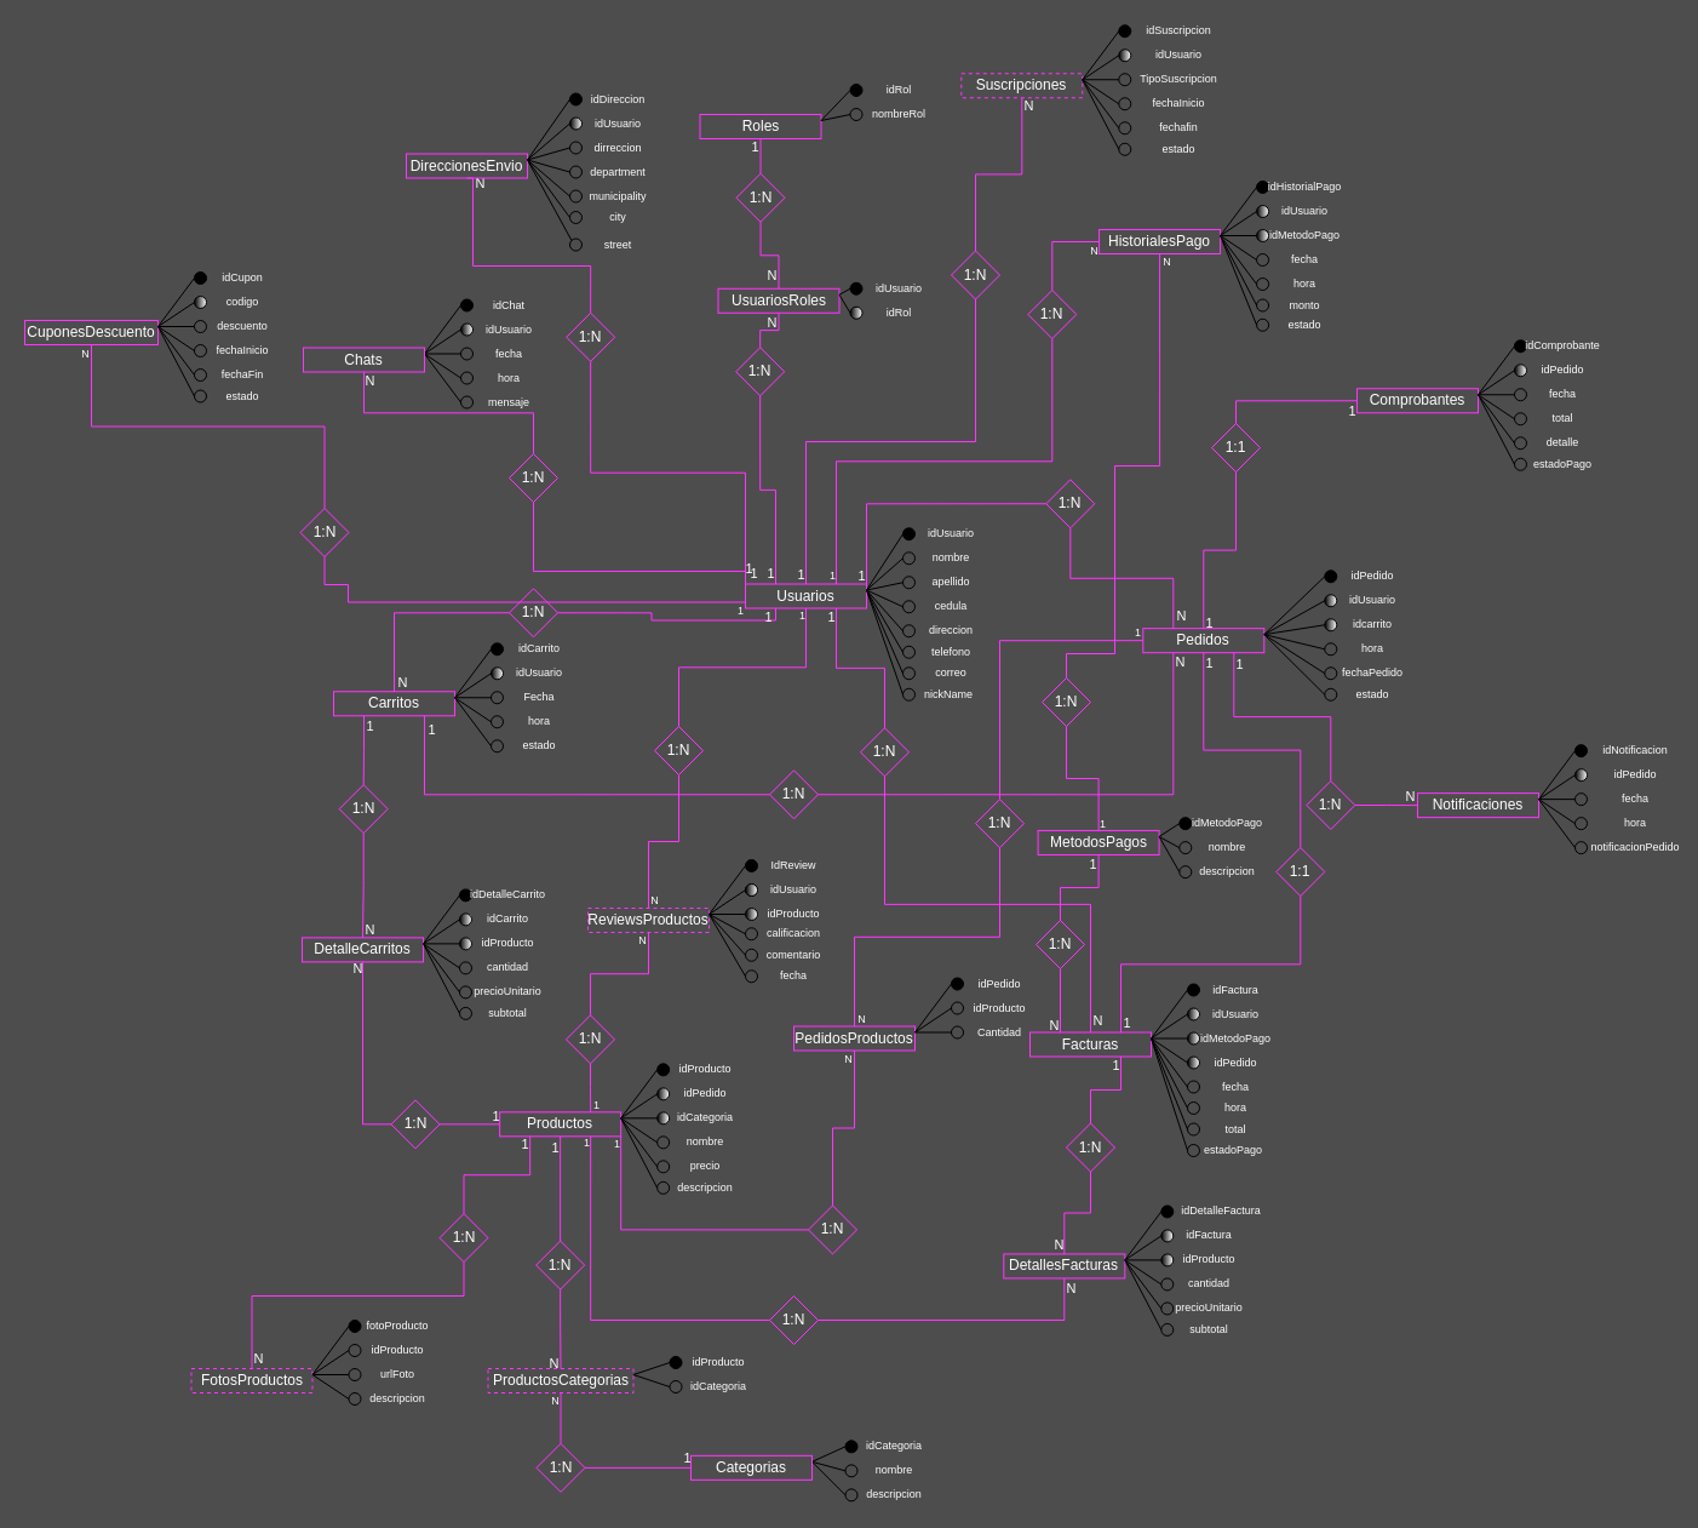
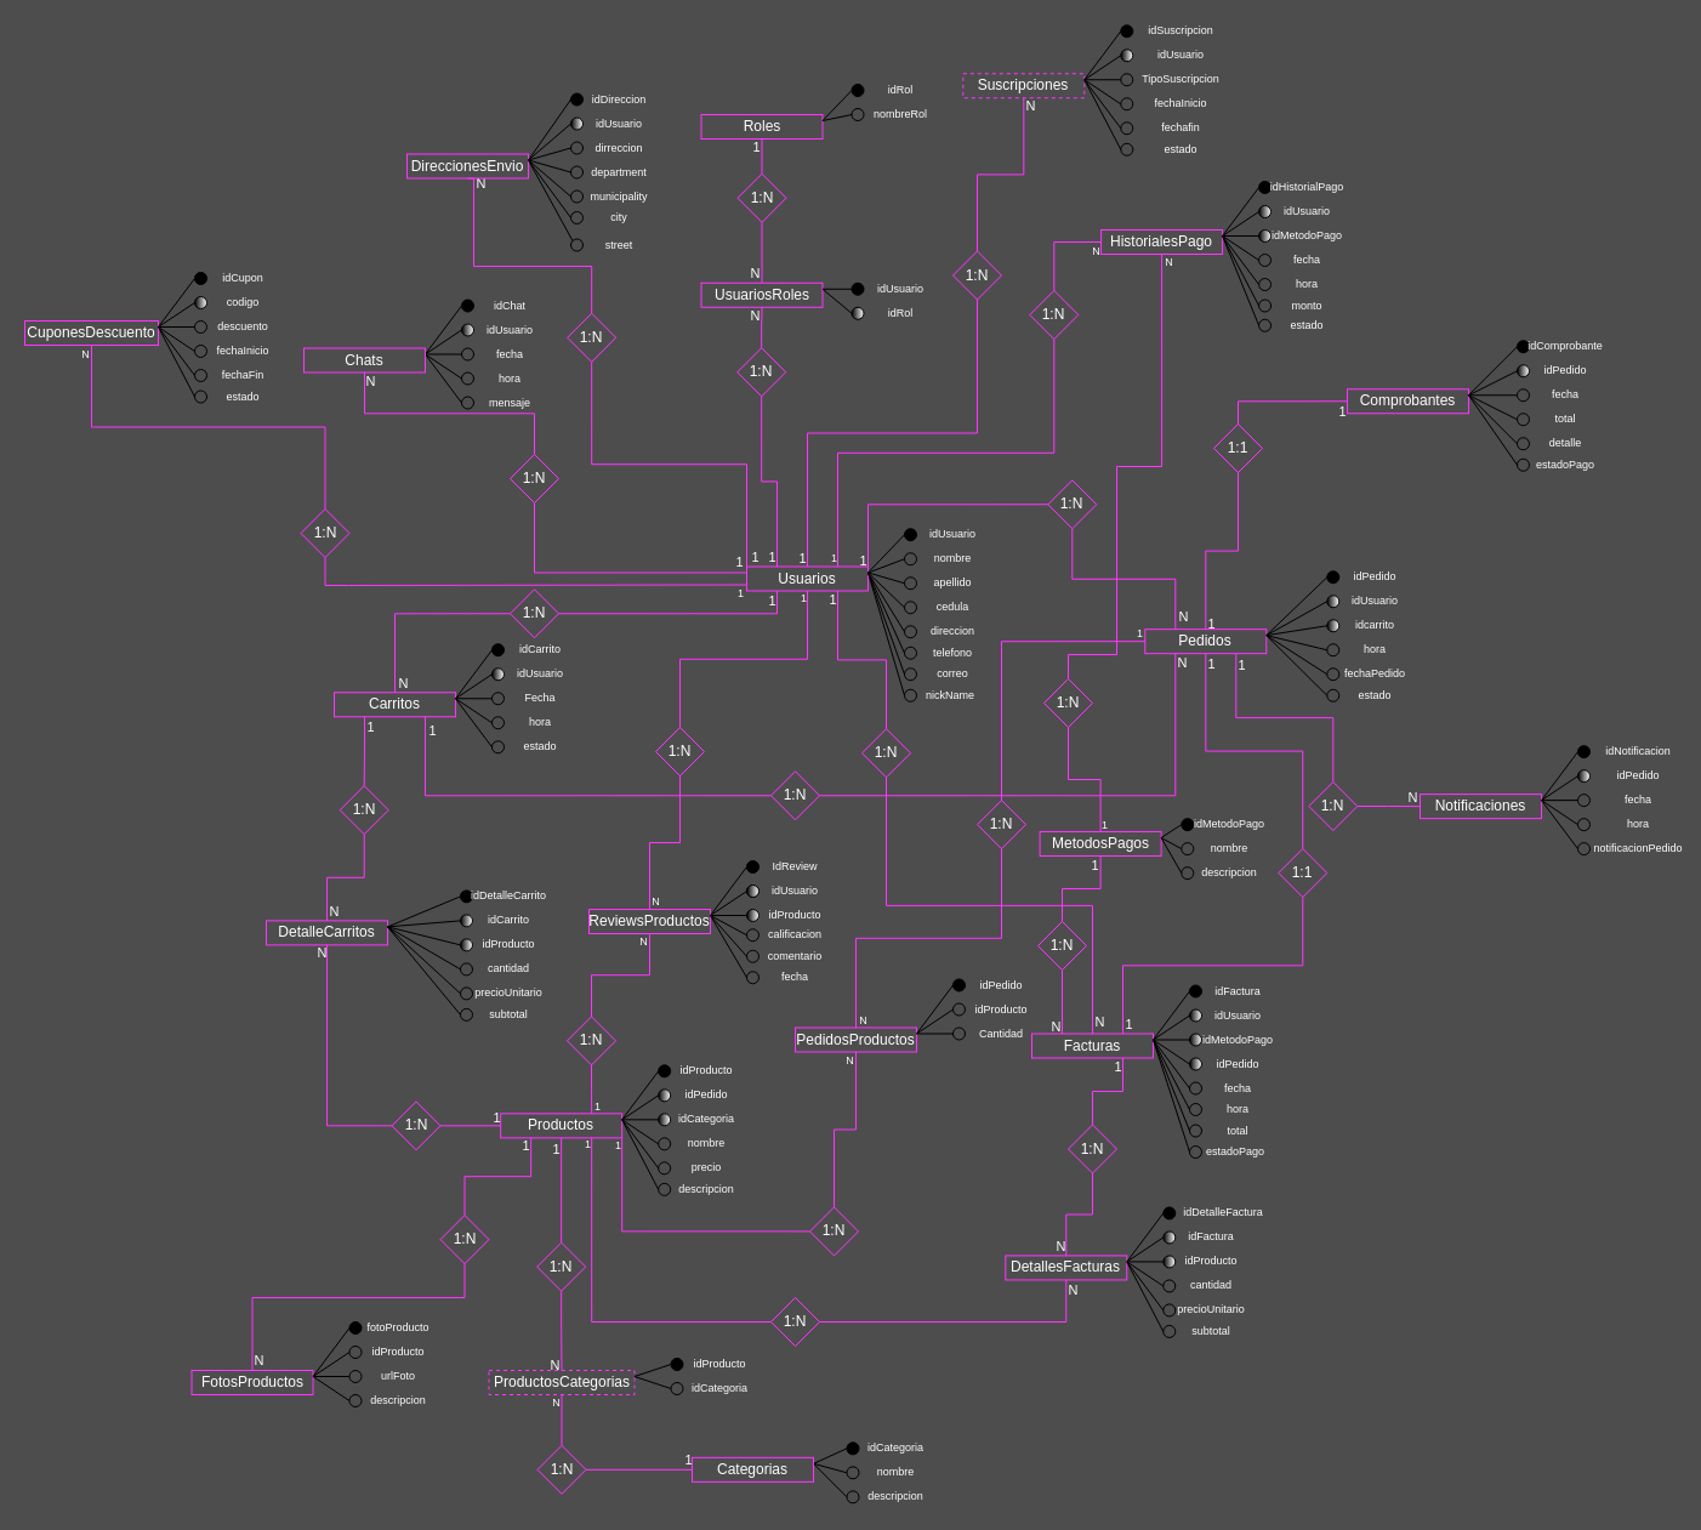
- <mxCell id="62" value="UsuariosRoles" style="whiteSpace=wrap;html=1;align=center;fillStyle=auto;strokeColor=#FF33FF;fillColor=none;gradientColor=none;gradientDirection=south;fontColor=#FFFFFF;labelBackgroundColor=none;" parent="1" vertex="1"><mxGeometry x="592.5" y="237.75" width="100" height="20" as="geometry" /></mxCell>
+ <mxCell id="62" value="UsuariosRoles" style="whiteSpace=wrap;html=1;align=center;fillStyle=auto;strokeColor=#FF33FF;fillColor=none;gradientColor=none;gradientDirection=south;fontColor=#FFFFFF;labelBackgroundColor=none;" parent="1" vertex="1"><mxGeometry x="577.5" y="232.75" width="100" height="20" as="geometry" /></mxCell>
- <mxCell id="328" value="Comprobantes" style="whiteSpace=wrap;html=1;align=center;fillStyle=auto;strokeColor=#FF33FF;fillColor=none;gradientColor=none;gradientDirection=south;fontColor=#FFFFFF;labelBackgroundColor=none;" parent="1" vertex="1"><mxGeometry x="1120" y="320.25" width="100" height="20" as="geometry" /></mxCell>
+ <mxCell id="328" value="Comprobantes" style="whiteSpace=wrap;html=1;align=center;fillStyle=auto;strokeColor=#FF33FF;fillColor=none;gradientColor=none;gradientDirection=south;fontColor=#FFFFFF;labelBackgroundColor=none;" parent="1" vertex="1"><mxGeometry x="1110" y="320.25" width="100" height="20" as="geometry" /></mxCell>
- <mxCell id="12" value="Usuarios" style="whiteSpace=wrap;html=1;align=center;fillStyle=auto;strokeColor=#FF33FF;fillColor=none;gradientColor=none;gradientDirection=south;fontColor=#FFFFFF;labelBackgroundColor=none;" parent="1" vertex="1"><mxGeometry x="615" y="481.5" width="100" height="20" as="geometry" /></mxCell>
+ <mxCell id="12" value="Usuarios" style="whiteSpace=wrap;html=1;align=center;fillStyle=auto;strokeColor=#FF33FF;fillColor=none;gradientColor=none;gradientDirection=south;fontColor=#FFFFFF;labelBackgroundColor=none;" parent="1" vertex="1"><mxGeometry x="615" y="466.5" width="100" height="20" as="geometry" /></mxCell>
- <mxCell id="413" value="ReviewsProductos" style="whiteSpace=wrap;html=1;align=center;fillStyle=auto;strokeColor=#FF33FF;fillColor=none;gradientColor=none;gradientDirection=south;fontColor=#FFFFFF;labelBackgroundColor=none;dashed=1;" parent="1" vertex="1"><mxGeometry x="485" y="749" width="100" height="20" as="geometry" /></mxCell>
+ <mxCell id="413" value="ReviewsProductos" style="whiteSpace=wrap;html=1;align=center;fillStyle=auto;strokeColor=#FF33FF;fillColor=none;gradientColor=none;gradientDirection=south;fontColor=#FFFFFF;labelBackgroundColor=none;" parent="1" vertex="1"><mxGeometry x="485" y="749" width="100" height="20" as="geometry" /></mxCell>
- <mxCell id="351" value="DetalleCarritos" style="whiteSpace=wrap;html=1;align=center;fillStyle=auto;strokeColor=#FF33FF;fillColor=none;gradientColor=none;gradientDirection=south;fontColor=#FFFFFF;labelBackgroundColor=none;" parent="1" vertex="1"><mxGeometry x="249" y="773.38" width="100" height="20" as="geometry" /></mxCell>
+ <mxCell id="351" value="DetalleCarritos" style="whiteSpace=wrap;html=1;align=center;fillStyle=auto;strokeColor=#FF33FF;fillColor=none;gradientColor=none;gradientDirection=south;fontColor=#FFFFFF;labelBackgroundColor=none;" parent="1" vertex="1"><mxGeometry x="219" y="758.38" width="100" height="20" as="geometry" /></mxCell>
- <mxCell id="371" value="FotosProductos" style="whiteSpace=wrap;html=1;align=center;fillStyle=auto;strokeColor=#FF33FF;fillColor=none;gradientColor=none;gradientDirection=south;fontColor=#FFFFFF;labelBackgroundColor=none;dashed=1;" parent="1" vertex="1"><mxGeometry x="157.5" y="1129" width="100" height="20" as="geometry" /></mxCell>
+ <mxCell id="371" value="FotosProductos" style="whiteSpace=wrap;html=1;align=center;fillStyle=auto;strokeColor=#FF33FF;fillColor=none;gradientColor=none;gradientDirection=south;fontColor=#FFFFFF;labelBackgroundColor=none;" parent="1" vertex="1"><mxGeometry x="157.5" y="1129" width="100" height="20" as="geometry" /></mxCell>
